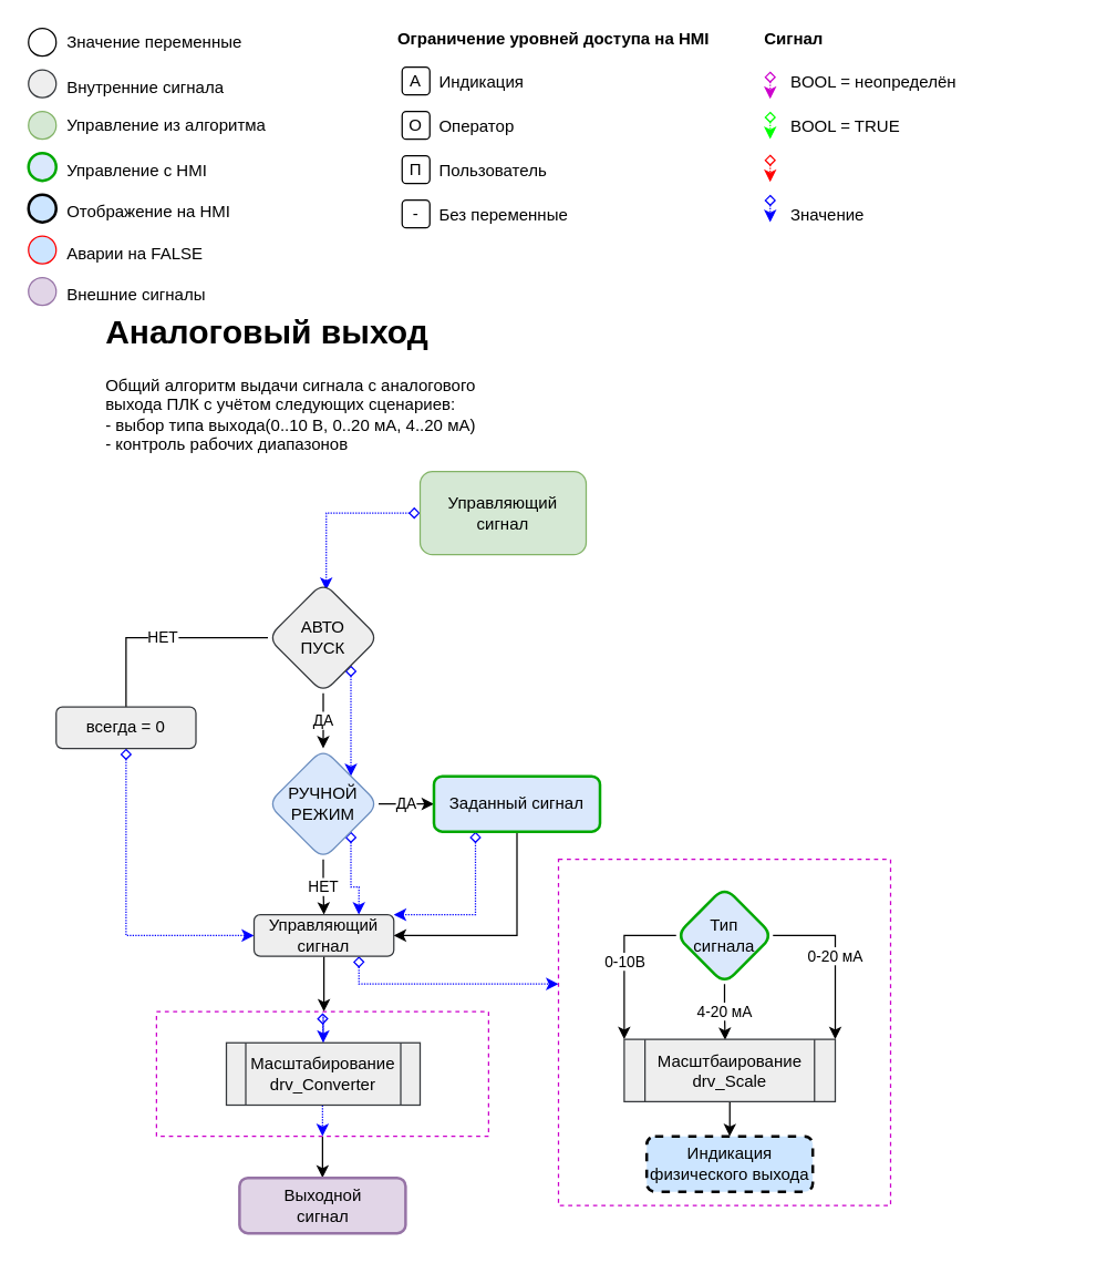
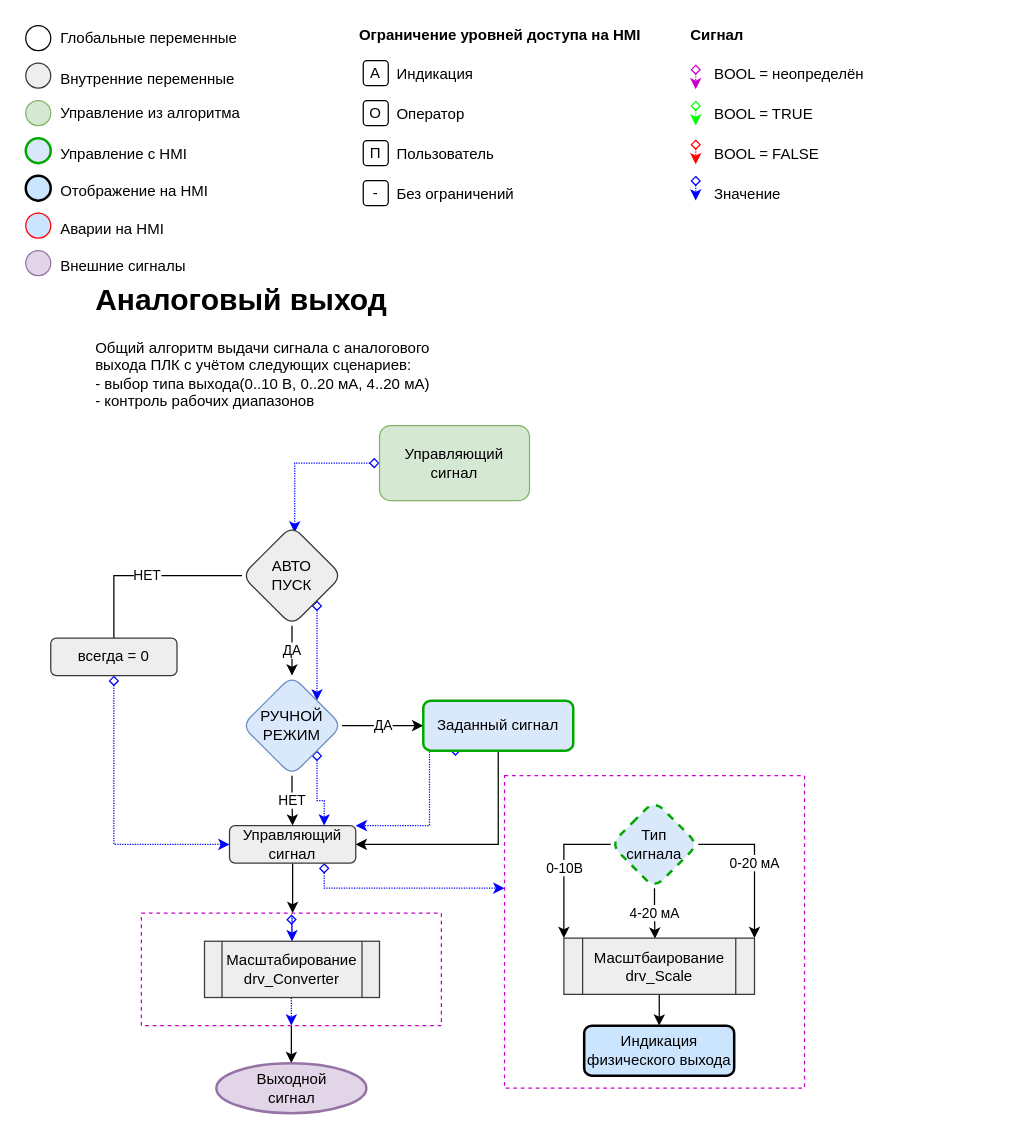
- <mxCell id="9" value="Значение переменные" style="text;html=1;strokeColor=none;fillColor=none;align=left;verticalAlign=middle;whiteSpace=wrap;rounded=0;shadow=0;glass=0;labelBackgroundColor=#FFFFFF;labelBorderColor=none;sketch=0;" parent="1" vertex="1"><mxGeometry x="46" y="22.5" width="150" height="15" as="geometry" /></mxCell>
+ <mxCell id="9" value="Глобальные переменные" style="text;html=1;strokeColor=none;fillColor=none;align=left;verticalAlign=middle;whiteSpace=wrap;rounded=0;shadow=0;glass=0;labelBackgroundColor=#FFFFFF;labelBorderColor=none;sketch=0;" parent="1" vertex="1"><mxGeometry x="46" y="22.5" width="150" height="15" as="geometry" /></mxCell>
- <mxCell id="10" value="Внутренние сигнала" style="text;html=1;strokeColor=none;fillColor=none;align=left;verticalAlign=middle;whiteSpace=wrap;rounded=0;shadow=0;glass=0;labelBackgroundColor=#FFFFFF;labelBorderColor=none;sketch=0;" parent="1" vertex="1"><mxGeometry x="46" y="55" width="150" height="15" as="geometry" /></mxCell>
+ <mxCell id="10" value="Внутренние переменные" style="text;html=1;strokeColor=none;fillColor=none;align=left;verticalAlign=middle;whiteSpace=wrap;rounded=0;shadow=0;glass=0;labelBackgroundColor=#FFFFFF;labelBorderColor=none;sketch=0;" parent="1" vertex="1"><mxGeometry x="46" y="55" width="150" height="15" as="geometry" /></mxCell>
+ <mxCell id="36" value="BOOL = FALSE" style="text;html=1;strokeColor=none;fillColor=none;align=left;verticalAlign=middle;whiteSpace=wrap;rounded=0;shadow=0;glass=0;labelBackgroundColor=#FFFFFF;labelBorderColor=none;sketch=0;" parent="1" vertex="1"><mxGeometry x="569" y="115.5" width="150" height="15" as="geometry" /></mxCell>
- <mxCell id="22" value="Без переменные" style="text;html=1;strokeColor=none;fillColor=none;align=left;verticalAlign=middle;whiteSpace=wrap;rounded=0;shadow=0;glass=0;labelBackgroundColor=#FFFFFF;labelBorderColor=none;sketch=0;" parent="1" vertex="1"><mxGeometry x="315" y="147.5" width="150" height="15" as="geometry" /></mxCell>
+ <mxCell id="22" value="Без ограничений" style="text;html=1;strokeColor=none;fillColor=none;align=left;verticalAlign=middle;whiteSpace=wrap;rounded=0;shadow=0;glass=0;labelBackgroundColor=#FFFFFF;labelBorderColor=none;sketch=0;" parent="1" vertex="1"><mxGeometry x="315" y="147.5" width="150" height="15" as="geometry" /></mxCell>
- <mxCell id="50" value="Аварии на FALSE" style="text;html=1;strokeColor=none;fillColor=none;align=left;verticalAlign=middle;whiteSpace=wrap;rounded=0;shadow=0;glass=0;labelBackgroundColor=#FFFFFF;labelBorderColor=none;sketch=0;" parent="1" vertex="1"><mxGeometry x="46" y="175" width="150" height="15" as="geometry" /></mxCell>
+ <mxCell id="50" value="Аварии на HMI" style="text;html=1;strokeColor=none;fillColor=none;align=left;verticalAlign=middle;whiteSpace=wrap;rounded=0;shadow=0;glass=0;labelBackgroundColor=#FFFFFF;labelBorderColor=none;sketch=0;" parent="1" vertex="1"><mxGeometry x="46" y="175" width="150" height="15" as="geometry" /></mxCell>
- <mxCell id="64" value="Заданный сигнал" style="rounded=1;whiteSpace=wrap;html=1;fillColor=#dae8fc;strokeColor=#00A800;shadow=0;glass=0;labelBackgroundColor=none;labelBorderColor=none;sketch=0;strokeWidth=2;" parent="1" vertex="1"><mxGeometry x="313" y="560" width="120" height="40" as="geometry" /></mxCell>
+ <mxCell id="64" value="Заданный сигнал" style="rounded=1;whiteSpace=wrap;html=1;fillColor=#dae8fc;strokeColor=#00A800;shadow=0;glass=0;labelBackgroundColor=none;labelBorderColor=none;sketch=0;strokeWidth=2;" parent="1" vertex="1"><mxGeometry x="338" y="560" width="120" height="40" as="geometry" /></mxCell>
- <mxCell id="45" value="Тип&lt;br&gt;сигнала" style="rhombus;whiteSpace=wrap;html=1;fillColor=#dae8fc;strokeColor=#00A800;rounded=1;shadow=0;glass=0;labelBackgroundColor=none;labelBorderColor=none;sketch=0;strokeWidth=2;" parent="1" vertex="1"><mxGeometry x="488" y="640" width="70" height="70" as="geometry" /></mxCell>
+ <mxCell id="45" value="Тип&lt;br&gt;сигнала" style="rhombus;whiteSpace=wrap;html=1;fillColor=#dae8fc;strokeColor=#00A800;rounded=1;shadow=0;glass=0;labelBackgroundColor=none;labelBorderColor=none;sketch=0;strokeWidth=2;dashed=1;" parent="1" vertex="1"><mxGeometry x="488" y="640" width="70" height="70" as="geometry" /></mxCell>
- <mxCell id="48" value="Индикация физического выхода" style="rounded=1;whiteSpace=wrap;html=1;fillColor=#CCE5FF;strokeColor=#000000;shadow=0;glass=0;labelBackgroundColor=none;labelBorderColor=none;sketch=0;strokeWidth=2;dashed=1;" parent="1" vertex="1"><mxGeometry x="466.75" y="820" width="120" height="40" as="geometry" /></mxCell>
+ <mxCell id="48" value="Индикация физического выхода" style="rounded=1;whiteSpace=wrap;html=1;fillColor=#CCE5FF;strokeColor=#000000;shadow=0;glass=0;labelBackgroundColor=none;labelBorderColor=none;sketch=0;strokeWidth=2;" parent="1" vertex="1"><mxGeometry x="466.75" y="820" width="120" height="40" as="geometry" /></mxCell>
- <mxCell id="40" value="Выходной&lt;br&gt;сигнал" style="rounded=1;whiteSpace=wrap;html=1;fillColor=#e1d5e7;strokeColor=#9673a6;shadow=0;glass=0;labelBackgroundColor=none;labelBorderColor=none;sketch=0;strokeWidth=2;" parent="1" vertex="1"><mxGeometry x="172.5" y="850" width="120" height="40" as="geometry" /></mxCell>
+ <mxCell id="40" value="Выходной&lt;br&gt;сигнал" style="ellipse;whiteSpace=wrap;html=1;fillColor=#e1d5e7;strokeColor=#9673a6;shadow=0;glass=0;labelBackgroundColor=none;labelBorderColor=none;sketch=0;strokeWidth=2;" parent="1" vertex="1"><mxGeometry x="172.5" y="850" width="120" height="40" as="geometry" /></mxCell>
